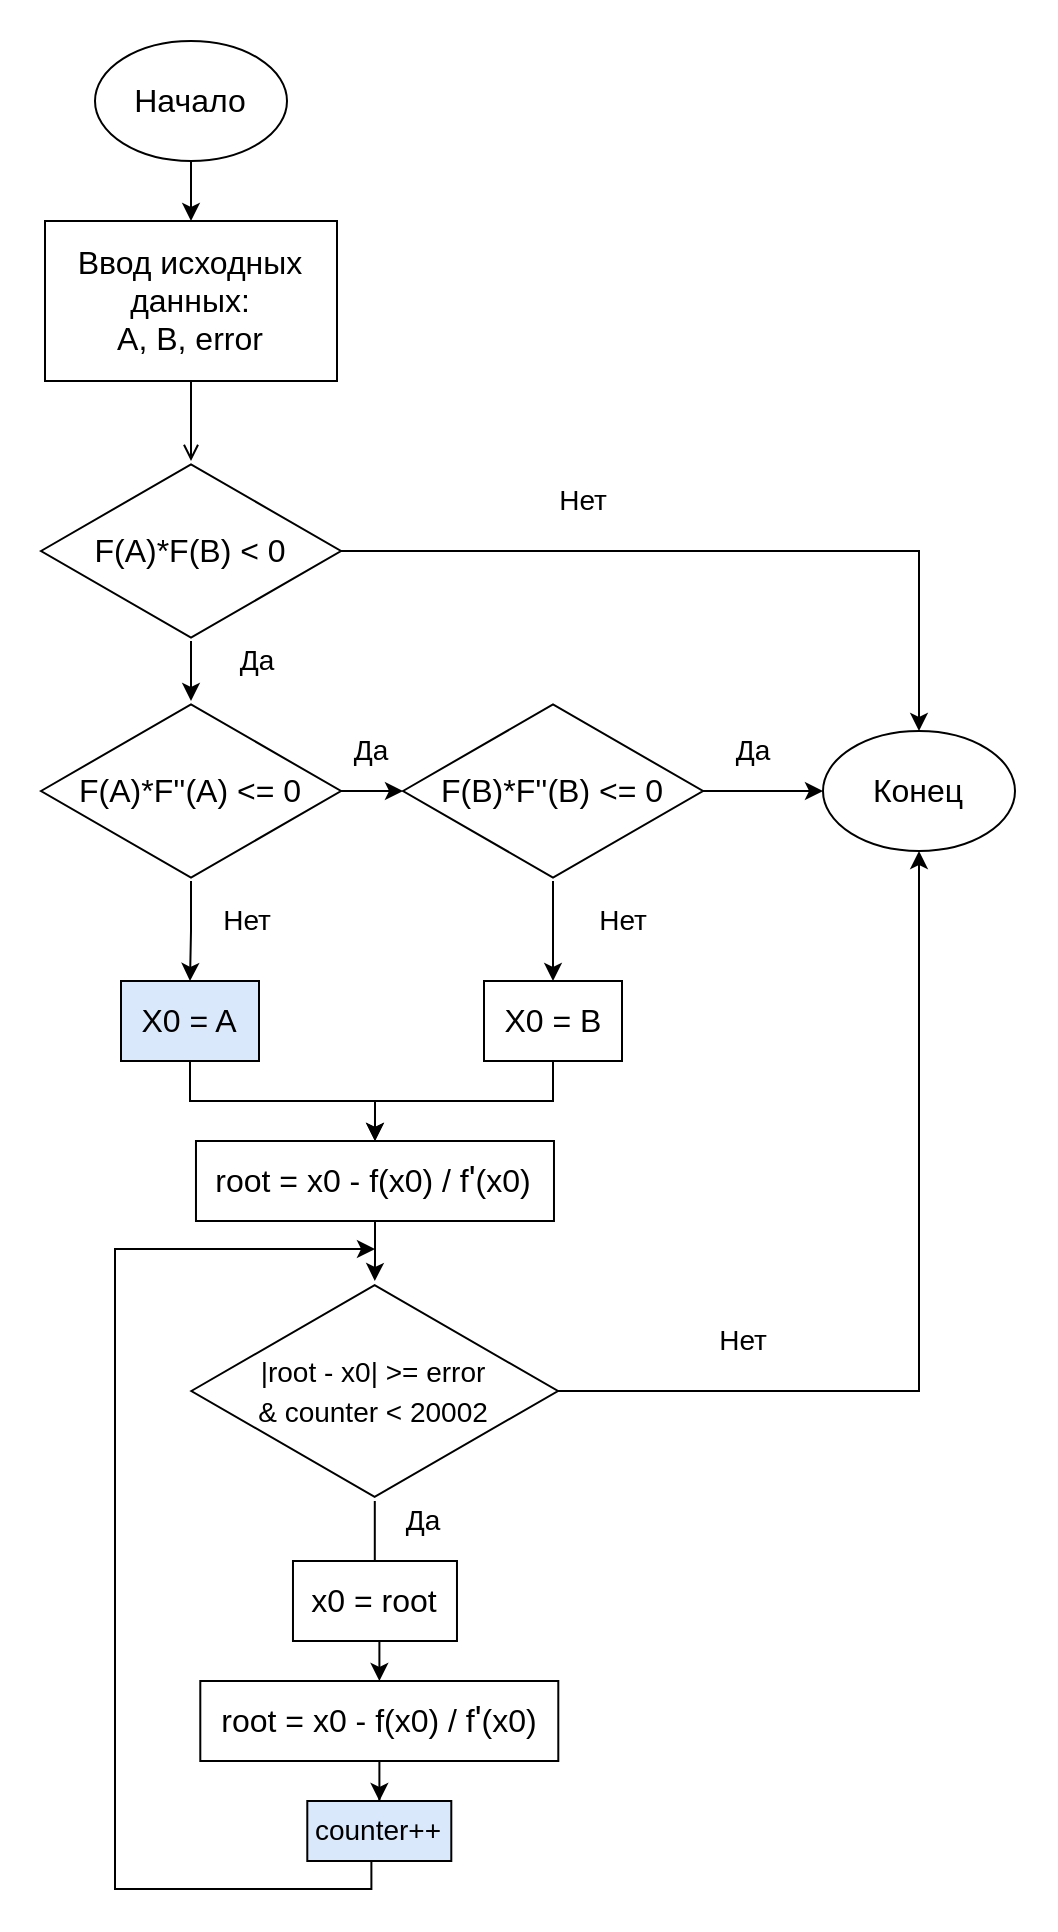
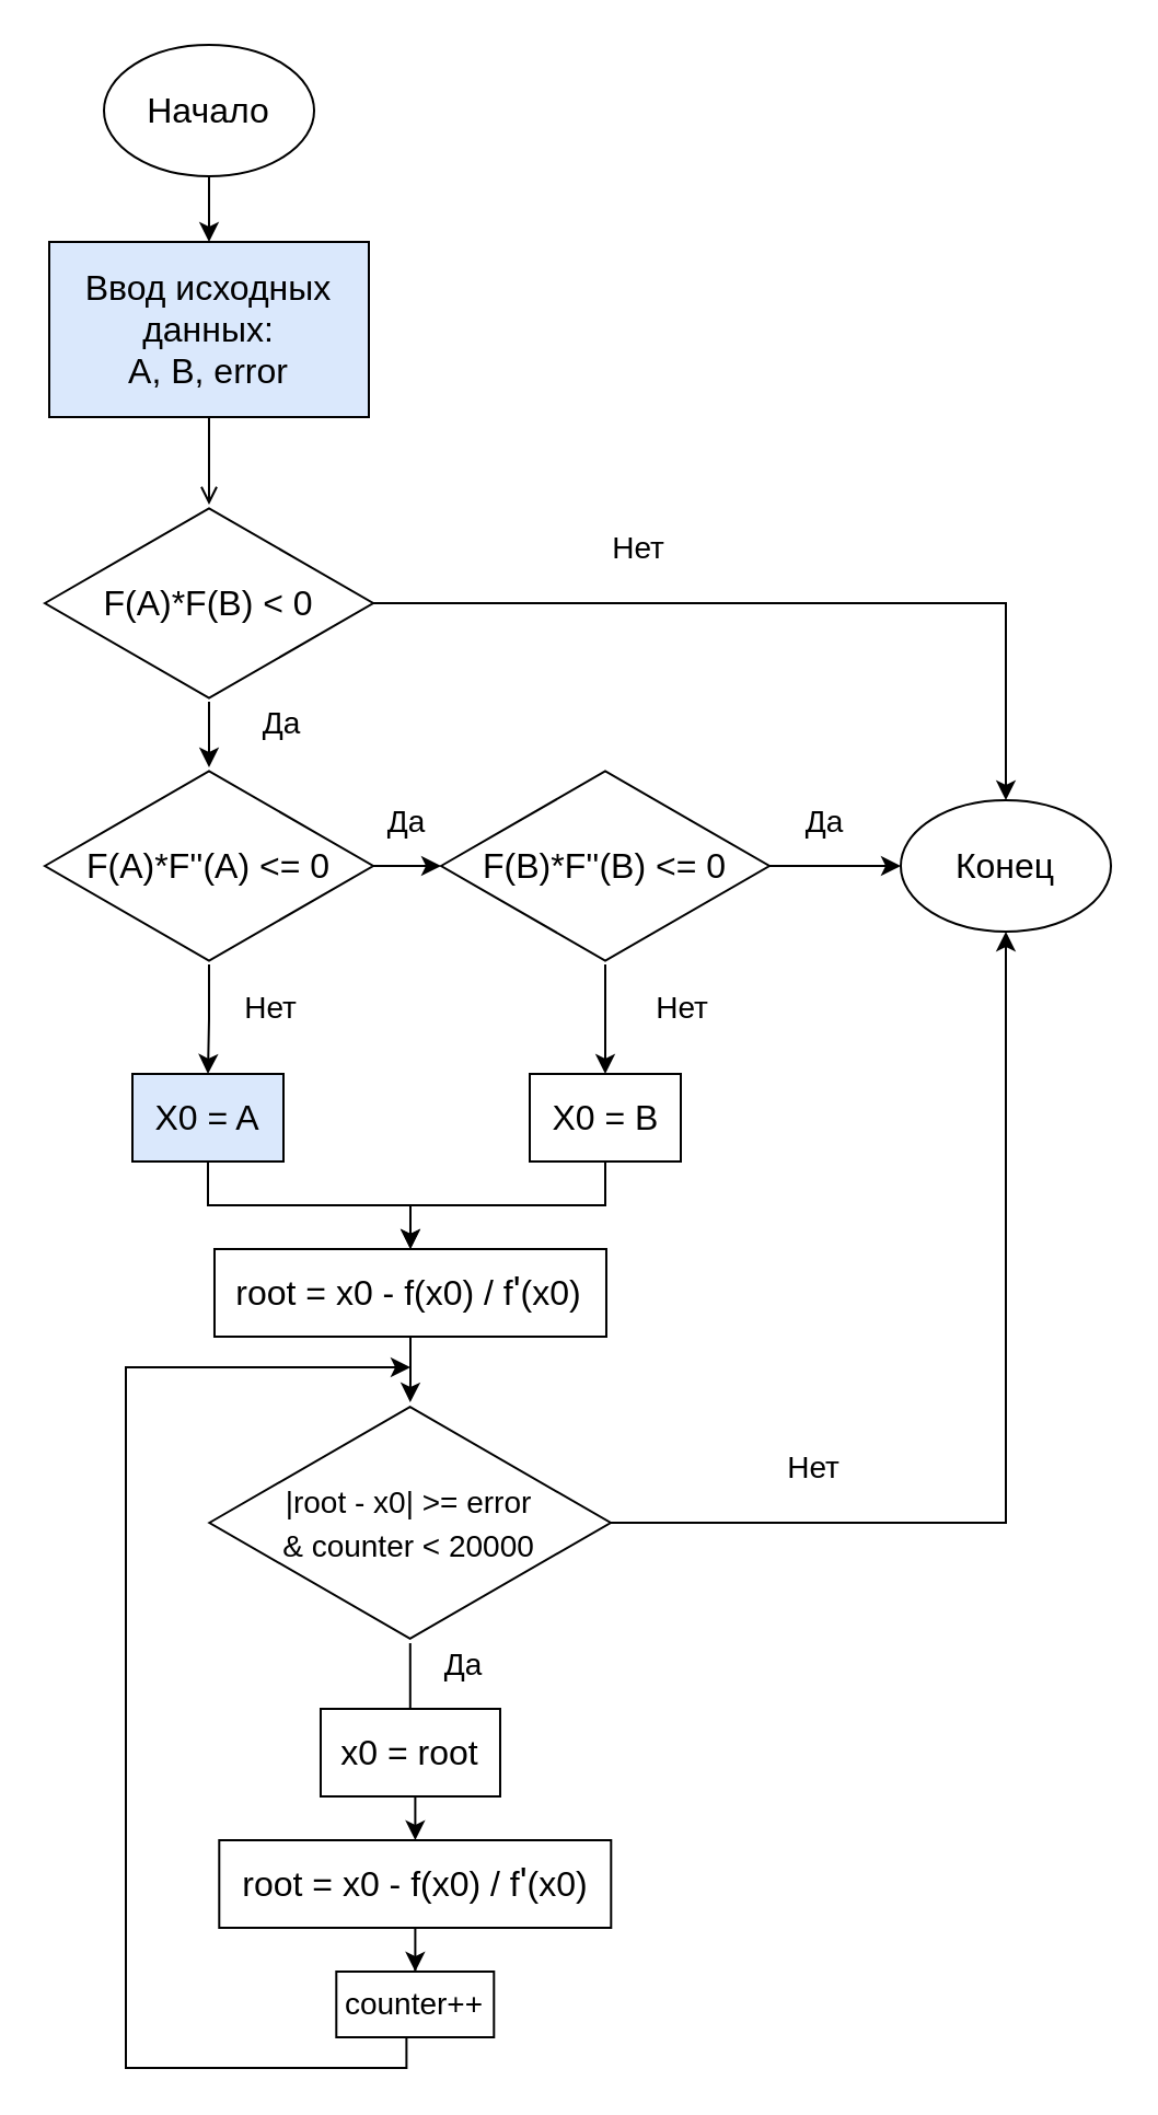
- <mxCell id="5" value="Ввод исходных данных:&lt;br&gt;A, B, error" style="rounded=0;whiteSpace=wrap;html=1;fontSize=16;" vertex="1" parent="1"><mxGeometry x="22" y="110" width="146" height="80" as="geometry" /></mxCell>
+ <mxCell id="5" value="Ввод исходных данных:&lt;br&gt;A, B, error" style="rounded=0;whiteSpace=wrap;html=1;fontSize=16;fillColor=#dae8fc;" vertex="1" parent="1"><mxGeometry x="22" y="110" width="146" height="80" as="geometry" /></mxCell>
- <mxCell id="22" value="&lt;font style=&quot;font-size: 14px&quot;&gt;|root - x0| &amp;gt;= error&lt;br&gt;&amp;amp; counter &amp;lt; 20002&lt;/font&gt;" style="html=1;whiteSpace=wrap;aspect=fixed;shape=isoRectangle;fontSize=16;" vertex="1" parent="1"><mxGeometry x="95.16" y="640" width="183.33" height="110" as="geometry" /></mxCell>
+ <mxCell id="22" value="&lt;font style=&quot;font-size: 14px&quot;&gt;|root - x0| &amp;gt;= error&lt;br&gt;&amp;amp; counter &amp;lt; 20000&lt;/font&gt;" style="html=1;whiteSpace=wrap;aspect=fixed;shape=isoRectangle;fontSize=16;" vertex="1" parent="1"><mxGeometry x="95.16" y="640" width="183.33" height="110" as="geometry" /></mxCell>
- <mxCell id="29" value="counter++" style="rounded=0;whiteSpace=wrap;html=1;fontSize=14;fillColor=#dae8fc;" vertex="1" parent="1"><mxGeometry x="153.15" y="900" width="72" height="30" as="geometry" /></mxCell>
+ <mxCell id="29" value="counter++" style="rounded=0;whiteSpace=wrap;html=1;fontSize=14;" vertex="1" parent="1"><mxGeometry x="153.15" y="900" width="72" height="30" as="geometry" /></mxCell>
